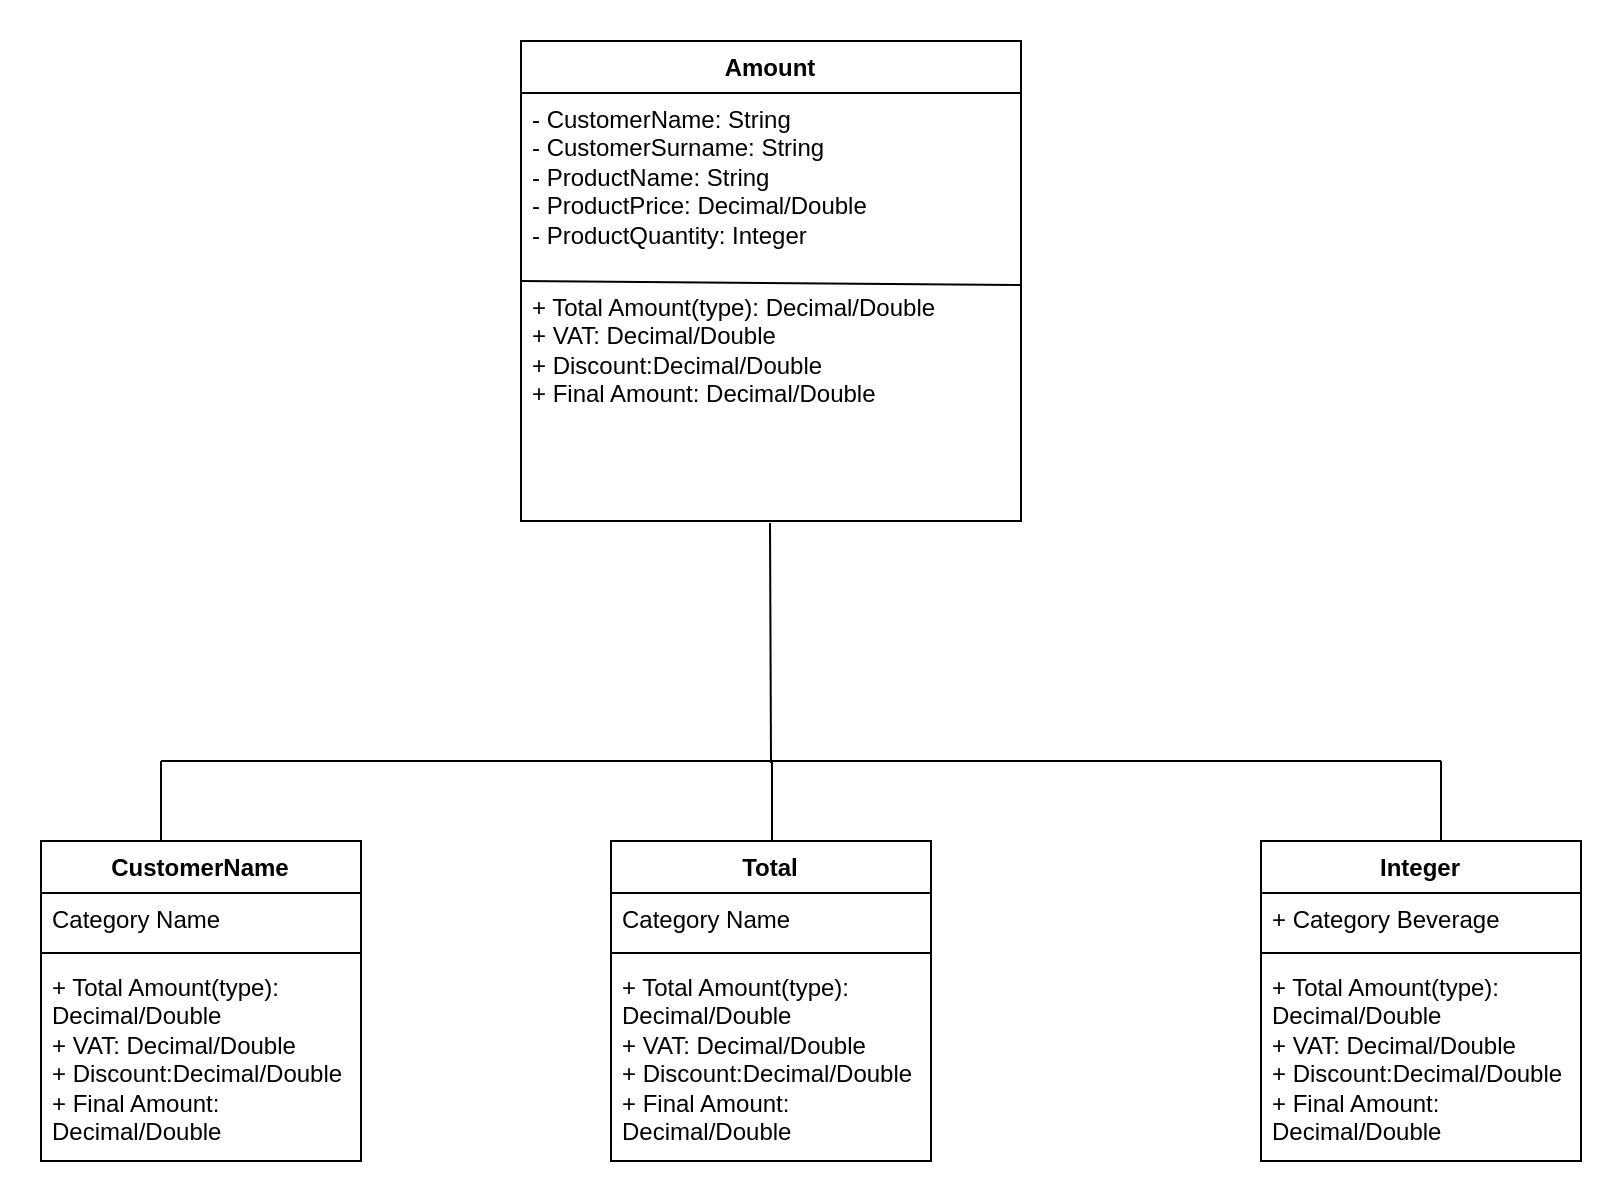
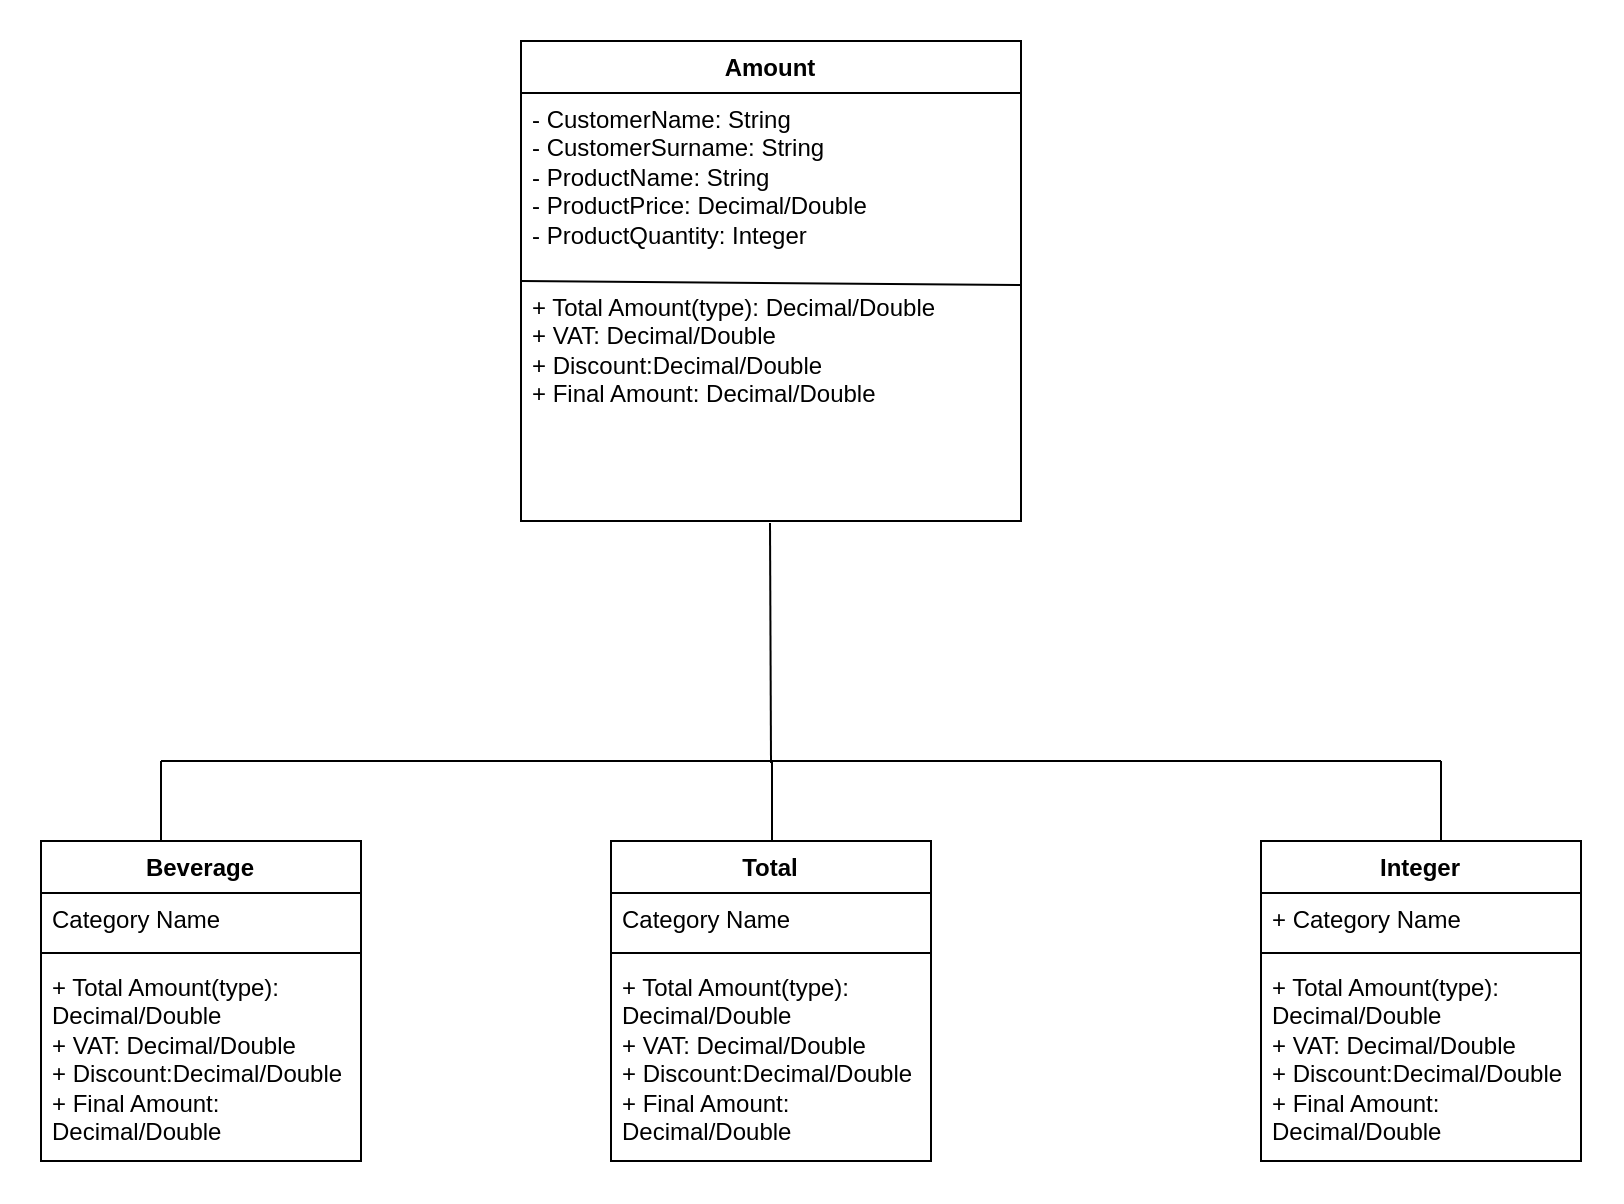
- <mxCell id="7" value="CustomerName&lt;div&gt;&lt;br&gt;&lt;/div&gt;" style="swimlane;fontStyle=1;align=center;verticalAlign=top;childLayout=stackLayout;horizontal=1;startSize=26;horizontalStack=0;resizeParent=1;resizeParentMax=0;resizeLast=0;collapsible=1;marginBottom=0;whiteSpace=wrap;html=1;" vertex="1" parent="1"><mxGeometry x="20" y="420" width="160" height="160" as="geometry" /></mxCell>
+ <mxCell id="7" value="Beverage&lt;div&gt;&lt;br&gt;&lt;/div&gt;" style="swimlane;fontStyle=1;align=center;verticalAlign=top;childLayout=stackLayout;horizontal=1;startSize=26;horizontalStack=0;resizeParent=1;resizeParentMax=0;resizeLast=0;collapsible=1;marginBottom=0;whiteSpace=wrap;html=1;" vertex="1" parent="1"><mxGeometry x="20" y="420" width="160" height="160" as="geometry" /></mxCell>
- <mxCell id="16" value="+ Category Beverage" style="text;strokeColor=none;fillColor=none;align=left;verticalAlign=top;spacingLeft=4;spacingRight=4;overflow=hidden;rotatable=0;points=[[0,0.5],[1,0.5]];portConstraint=eastwest;whiteSpace=wrap;html=1;" vertex="1" parent="15"><mxGeometry y="26" width="160" height="26" as="geometry" /></mxCell>
+ <mxCell id="16" value="+ Category Name" style="text;strokeColor=none;fillColor=none;align=left;verticalAlign=top;spacingLeft=4;spacingRight=4;overflow=hidden;rotatable=0;points=[[0,0.5],[1,0.5]];portConstraint=eastwest;whiteSpace=wrap;html=1;" vertex="1" parent="15"><mxGeometry y="26" width="160" height="26" as="geometry" /></mxCell>
